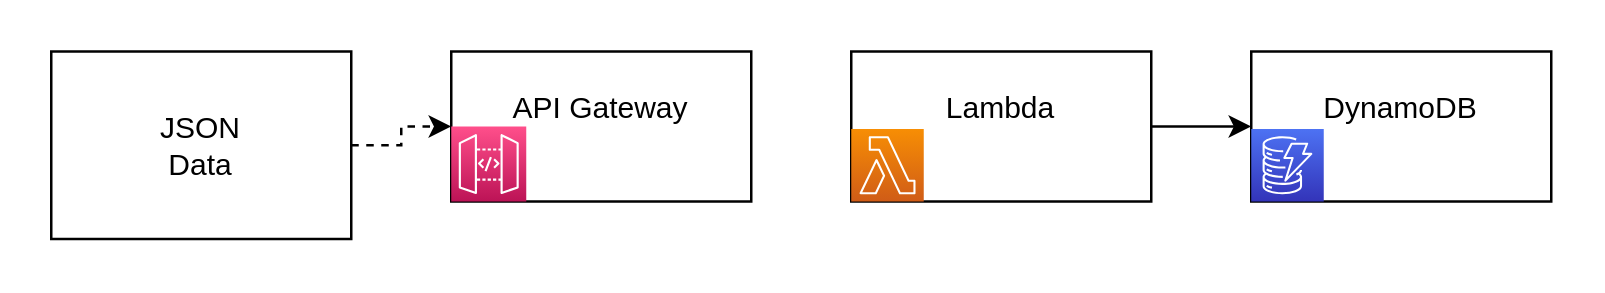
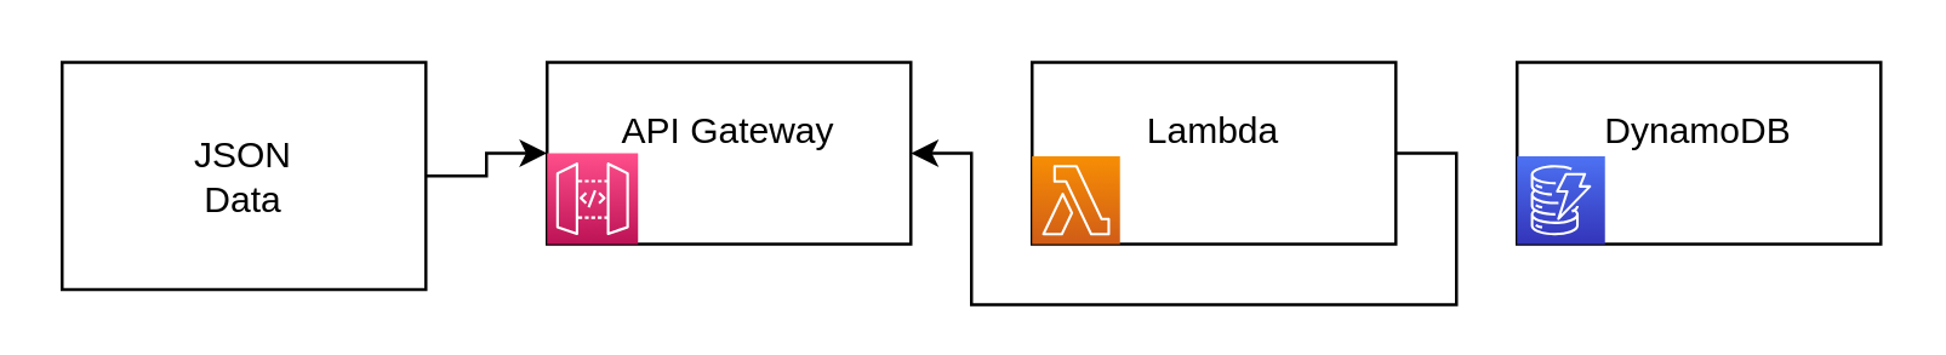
- <mxCell id="6" style="edgeStyle=orthogonalEdgeStyle;rounded=0;orthogonalLoop=1;jettySize=auto;html=1;exitX=1;exitY=0.5;exitDx=0;exitDy=0;entryX=0;entryY=0.5;entryDx=0;entryDy=0;" edge="1" parent="1" source="7" target="8"><mxGeometry relative="1" as="geometry" /></mxCell>
+ <mxCell id="6" style="edgeStyle=orthogonalEdgeStyle;rounded=0;orthogonalLoop=1;jettySize=auto;html=1;exitX=1;exitY=0.5;exitDx=0;exitDy=0;" edge="1" parent="1" source="7" target="2"><mxGeometry relative="1" as="geometry" /></mxCell>
- <mxCell id="4" style="edgeStyle=orthogonalEdgeStyle;rounded=0;orthogonalLoop=1;jettySize=auto;html=1;exitX=1;exitY=0.5;exitDx=0;exitDy=0;entryX=0;entryY=0.5;entryDx=0;entryDy=0;dashed=1;" edge="1" parent="1" source="5" target="2"><mxGeometry relative="1" as="geometry" /></mxCell>
+ <mxCell id="4" style="edgeStyle=orthogonalEdgeStyle;rounded=0;orthogonalLoop=1;jettySize=auto;html=1;exitX=1;exitY=0.5;exitDx=0;exitDy=0;entryX=0;entryY=0.5;entryDx=0;entryDy=0;" edge="1" parent="1" source="5" target="2"><mxGeometry relative="1" as="geometry" /></mxCell>
